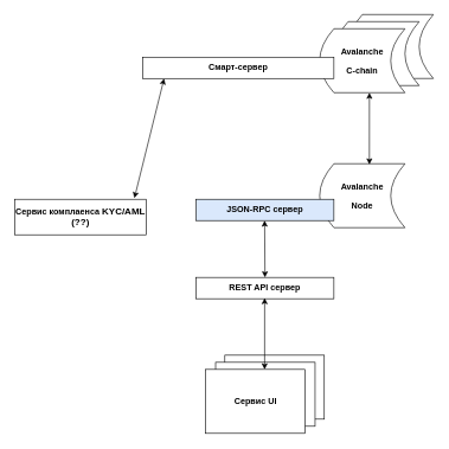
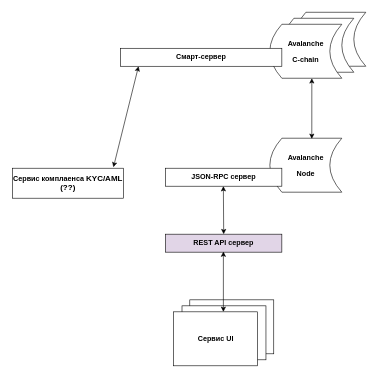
- <mxCell id="7" value="&lt;p align=&quot;center&quot; class=&quot;MsoNormal&quot;&gt;&lt;b&gt;JSON-RPC сервер&lt;/b&gt;&lt;/p&gt;" style="rounded=0;whiteSpace=wrap;html=1;fillColor=#dae8fc;" vertex="1" parent="1"><mxGeometry x="275" y="280" width="194" height="30" as="geometry" /></mxCell>
+ <mxCell id="7" value="&lt;p align=&quot;center&quot; class=&quot;MsoNormal&quot;&gt;&lt;b&gt;JSON-RPC сервер&lt;/b&gt;&lt;/p&gt;" style="rounded=0;whiteSpace=wrap;html=1;" vertex="1" parent="1"><mxGeometry x="275" y="280" width="194" height="30" as="geometry" /></mxCell>
- <mxCell id="8" value="&lt;p align=&quot;center&quot; class=&quot;MsoNormal&quot;&gt;&lt;b&gt;REST API сервер&lt;/b&gt;&lt;/p&gt;" style="rounded=0;whiteSpace=wrap;html=1;" vertex="1" parent="1"><mxGeometry x="275" y="390" width="194" height="30" as="geometry" /></mxCell>
+ <mxCell id="8" value="&lt;p align=&quot;center&quot; class=&quot;MsoNormal&quot;&gt;&lt;b&gt;REST API сервер&lt;/b&gt;&lt;/p&gt;" style="rounded=0;whiteSpace=wrap;html=1;fillColor=#e1d5e7;" vertex="1" parent="1"><mxGeometry x="275" y="390" width="194" height="30" as="geometry" /></mxCell>
